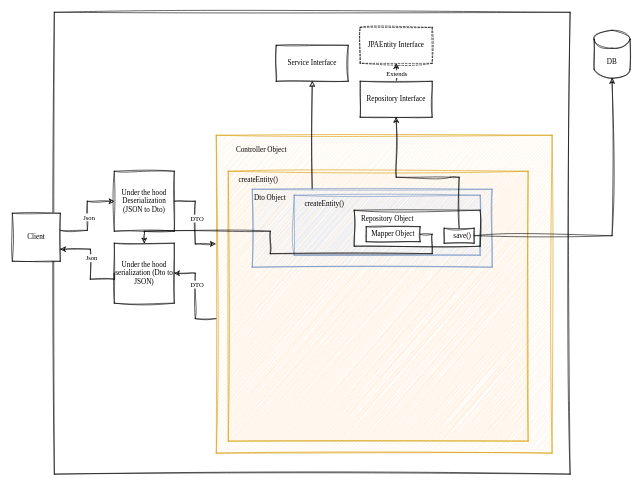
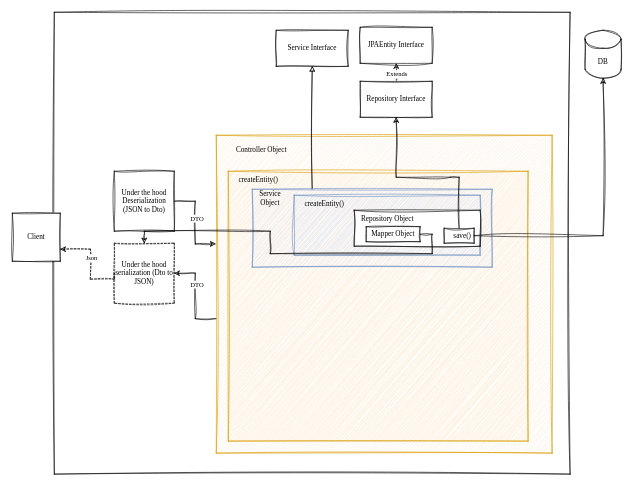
- <mxCell id="9" value="JPAEntity Interface" style="whiteSpace=wrap;html=1;sketch=1;hachureGap=4;jiggle=2;curveFitting=1;fontFamily=Architects Daughter;fontSource=https%3A%2F%2Ffonts.googleapis.com%2Fcss%3Ffamily%3DArchitects%2BDaughter;dashed=1;" vertex="1" parent="1"><mxGeometry x="600" y="45" width="120" height="60" as="geometry" /></mxCell>
+ <mxCell id="9" value="JPAEntity Interface" style="whiteSpace=wrap;html=1;sketch=1;hachureGap=4;jiggle=2;curveFitting=1;fontFamily=Architects Daughter;fontSource=https%3A%2F%2Ffonts.googleapis.com%2Fcss%3Ffamily%3DArchitects%2BDaughter;" vertex="1" parent="1"><mxGeometry x="600" y="45" width="120" height="60" as="geometry" /></mxCell>
- <mxCell id="18" value="DB" style="shape=cylinder3;whiteSpace=wrap;html=1;boundedLbl=1;backgroundOutline=1;size=15;sketch=1;hachureGap=4;jiggle=2;curveFitting=1;fontFamily=Architects Daughter;fontSource=https%3A%2F%2Ffonts.googleapis.com%2Fcss%3Ffamily%3DArchitects%2BDaughter;" vertex="1" parent="1"><mxGeometry x="990" y="50" width="60" height="80" as="geometry" /></mxCell>
+ <mxCell id="18" value="DB" style="shape=cylinder3;whiteSpace=wrap;html=1;boundedLbl=1;backgroundOutline=1;size=15;sketch=1;hachureGap=4;jiggle=2;curveFitting=1;fontFamily=Architects Daughter;fontSource=https%3A%2F%2Ffonts.googleapis.com%2Fcss%3Ffamily%3DArchitects%2BDaughter;" vertex="1" parent="1"><mxGeometry x="975" y="50" width="60" height="80" as="geometry" /></mxCell>
- <mxCell id="5" value="Service Interface" style="whiteSpace=wrap;html=1;sketch=1;hachureGap=4;jiggle=2;curveFitting=1;fontFamily=Architects Daughter;fontSource=https%3A%2F%2Ffonts.googleapis.com%2Fcss%3Ffamily%3DArchitects%2BDaughter;" vertex="1" parent="1"><mxGeometry x="460" y="75" width="120" height="60" as="geometry" /></mxCell>
+ <mxCell id="5" value="Service Interface" style="whiteSpace=wrap;html=1;sketch=1;hachureGap=4;jiggle=2;curveFitting=1;fontFamily=Architects Daughter;fontSource=https%3A%2F%2Ffonts.googleapis.com%2Fcss%3Ffamily%3DArchitects%2BDaughter;" vertex="1" parent="1"><mxGeometry x="460" y="50" width="120" height="60" as="geometry" /></mxCell>
- <mxCell id="6" style="edgeStyle=orthogonalEdgeStyle;rounded=0;sketch=1;hachureGap=4;jiggle=2;curveFitting=1;orthogonalLoop=1;jettySize=auto;html=1;exitX=0.5;exitY=0;exitDx=0;exitDy=0;entryX=0.5;entryY=1;entryDx=0;entryDy=0;fontFamily=Architects Daughter;fontSource=https%3A%2F%2Ffonts.googleapis.com%2Fcss%3Ffamily%3DArchitects%2BDaughter;" edge="1" parent="1" source="8" target="9"><mxGeometry relative="1" as="geometry" /></mxCell>
+ <mxCell id="6" style="edgeStyle=orthogonalEdgeStyle;rounded=0;sketch=1;hachureGap=4;jiggle=2;curveFitting=1;orthogonalLoop=1;jettySize=auto;html=1;exitX=0.5;exitY=0;exitDx=0;exitDy=0;entryX=0.5;entryY=1;entryDx=0;entryDy=0;fontFamily=Architects Daughter;fontSource=https%3A%2F%2Ffonts.googleapis.com%2Fcss%3Ffamily%3DArchitects%2BDaughter;dashed=1;" edge="1" parent="1" source="8" target="9"><mxGeometry relative="1" as="geometry" /></mxCell>
- <mxCell id="26" value="Dto Object" style="text;html=1;align=center;verticalAlign=middle;whiteSpace=wrap;rounded=0;fontFamily=Architects Daughter;fontSource=https%3A%2F%2Ffonts.googleapis.com%2Fcss%3Ffamily%3DArchitects%2BDaughter;" vertex="1" parent="1"><mxGeometry x="420" y="315" width="60" height="30" as="geometry" /></mxCell>
+ <mxCell id="26" value="Service Object" style="text;html=1;align=center;verticalAlign=middle;whiteSpace=wrap;rounded=0;fontFamily=Architects Daughter;fontSource=https%3A%2F%2Ffonts.googleapis.com%2Fcss%3Ffamily%3DArchitects%2BDaughter;" vertex="1" parent="1"><mxGeometry x="420" y="315" width="60" height="30" as="geometry" /></mxCell>
- <mxCell id="11" style="edgeStyle=orthogonalEdgeStyle;rounded=0;sketch=1;hachureGap=4;jiggle=2;curveFitting=1;orthogonalLoop=1;jettySize=auto;html=1;exitX=1.003;exitY=0.358;exitDx=0;exitDy=0;fontFamily=Architects Daughter;fontSource=https%3A%2F%2Ffonts.googleapis.com%2Fcss%3Ffamily%3DArchitects%2BDaughter;entryX=0;entryY=0.5;entryDx=0;entryDy=0;exitPerimeter=0;" edge="1" parent="1" source="10" target="15"><mxGeometry relative="1" as="geometry"><mxPoint x="220" y="335" as="sourcePoint" /><mxPoint x="260" y="335" as="targetPoint" /></mxGeometry></mxCell>
- <mxCell id="12" value="Json" style="edgeLabel;html=1;align=center;verticalAlign=middle;resizable=0;points=[];sketch=1;hachureGap=4;jiggle=2;curveFitting=1;fontFamily=Architects Daughter;fontSource=https%3A%2F%2Ffonts.googleapis.com%2Fcss%3Ffamily%3DArchitects%2BDaughter;" vertex="1" connectable="0" parent="11"><mxGeometry x="-0.029" y="-2" relative="1" as="geometry"><mxPoint as="offset" /></mxGeometry></mxCell>
- <mxCell id="21" value="Under the hood serialization (Dto to JSON)" style="whiteSpace=wrap;html=1;aspect=fixed;sketch=1;hachureGap=4;jiggle=2;curveFitting=1;fontFamily=Architects Daughter;fontSource=https%3A%2F%2Ffonts.googleapis.com%2Fcss%3Ffamily%3DArchitects%2BDaughter;" vertex="1" parent="1"><mxGeometry x="190" y="405" width="100" height="100" as="geometry" /></mxCell>
+ <mxCell id="21" value="Under the hood serialization (Dto to JSON)" style="whiteSpace=wrap;html=1;aspect=fixed;sketch=1;hachureGap=4;jiggle=2;curveFitting=1;fontFamily=Architects Daughter;fontSource=https%3A%2F%2Ffonts.googleapis.com%2Fcss%3Ffamily%3DArchitects%2BDaughter;dashed=1;" vertex="1" parent="1"><mxGeometry x="190" y="405" width="100" height="100" as="geometry" /></mxCell>
- <mxCell id="19" style="edgeStyle=orthogonalEdgeStyle;rounded=0;sketch=1;hachureGap=4;jiggle=2;curveFitting=1;orthogonalLoop=1;jettySize=auto;html=1;exitX=0;exitY=0.5;exitDx=0;exitDy=0;fontFamily=Architects Daughter;fontSource=https%3A%2F%2Ffonts.googleapis.com%2Fcss%3Ffamily%3DArchitects%2BDaughter;entryX=1;entryY=0.75;entryDx=0;entryDy=0;" edge="1" parent="1" source="21" target="10"><mxGeometry relative="1" as="geometry"><mxPoint x="270" y="505" as="sourcePoint" /><mxPoint x="110" y="355" as="targetPoint" /><Array as="points"><mxPoint x="190" y="465" /><mxPoint x="150" y="465" /><mxPoint x="150" y="415" /></Array></mxGeometry></mxCell>
+ <mxCell id="19" style="edgeStyle=orthogonalEdgeStyle;rounded=0;sketch=1;hachureGap=4;jiggle=2;curveFitting=1;orthogonalLoop=1;jettySize=auto;html=1;exitX=0;exitY=0.5;exitDx=0;exitDy=0;fontFamily=Architects Daughter;fontSource=https%3A%2F%2Ffonts.googleapis.com%2Fcss%3Ffamily%3DArchitects%2BDaughter;entryX=1;entryY=0.75;entryDx=0;entryDy=0;dashed=1;" edge="1" parent="1" source="21" target="10"><mxGeometry relative="1" as="geometry"><mxPoint x="270" y="505" as="sourcePoint" /><mxPoint x="110" y="355" as="targetPoint" /><Array as="points"><mxPoint x="190" y="465" /><mxPoint x="150" y="465" /><mxPoint x="150" y="415" /></Array></mxGeometry></mxCell>
